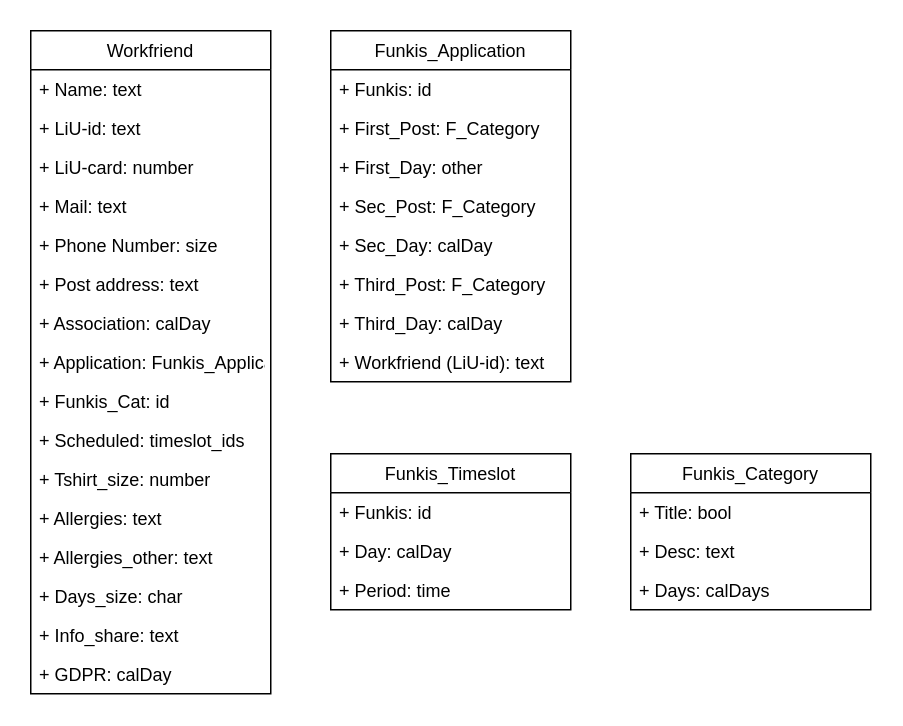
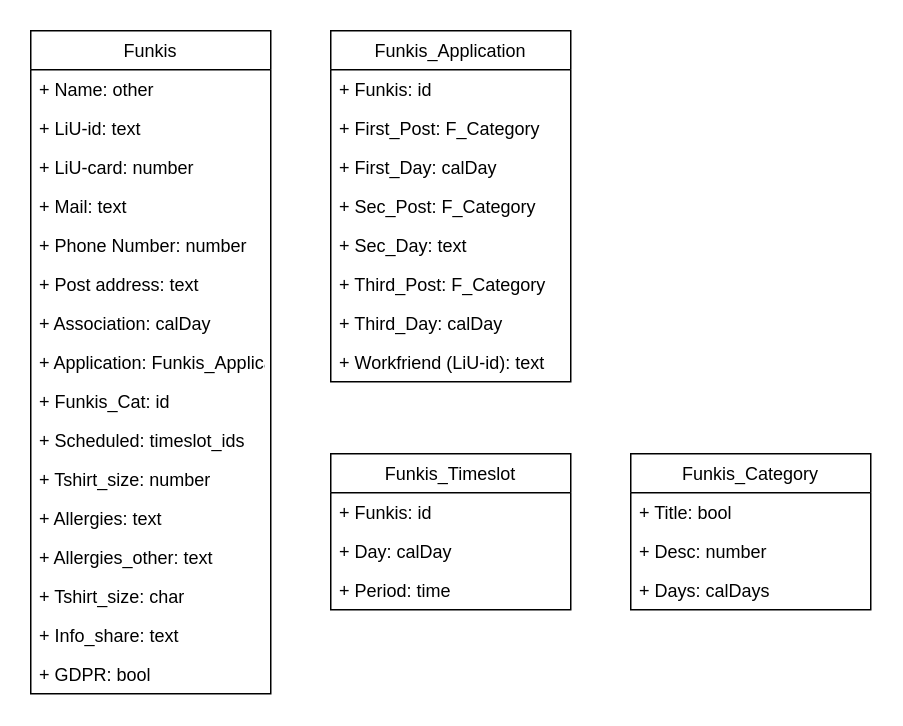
- <mxCell id="2" value="Workfriend" style="swimlane;fontStyle=0;childLayout=stackLayout;horizontal=1;startSize=26;fillColor=none;horizontalStack=0;resizeParent=1;resizeParentMax=0;resizeLast=0;collapsible=1;marginBottom=0;" parent="1" vertex="1"><mxGeometry x="20" y="20" width="160" height="442" as="geometry" /></mxCell>
+ <mxCell id="2" value="Funkis" style="swimlane;fontStyle=0;childLayout=stackLayout;horizontal=1;startSize=26;fillColor=none;horizontalStack=0;resizeParent=1;resizeParentMax=0;resizeLast=0;collapsible=1;marginBottom=0;" parent="1" vertex="1"><mxGeometry x="20" y="20" width="160" height="442" as="geometry" /></mxCell>
- <mxCell id="3" value="+ Name: text" style="text;strokeColor=none;fillColor=none;align=left;verticalAlign=top;spacingLeft=4;spacingRight=4;overflow=hidden;rotatable=0;points=[[0,0.5],[1,0.5]];portConstraint=eastwest;" parent="2" vertex="1"><mxGeometry y="26" width="160" height="26" as="geometry" /></mxCell>
+ <mxCell id="3" value="+ Name: other" style="text;strokeColor=none;fillColor=none;align=left;verticalAlign=top;spacingLeft=4;spacingRight=4;overflow=hidden;rotatable=0;points=[[0,0.5],[1,0.5]];portConstraint=eastwest;" parent="2" vertex="1"><mxGeometry y="26" width="160" height="26" as="geometry" /></mxCell>
- <mxCell id="22" value="+ First_Day: other" style="text;strokeColor=none;fillColor=none;align=left;verticalAlign=top;spacingLeft=4;spacingRight=4;overflow=hidden;rotatable=0;points=[[0,0.5],[1,0.5]];portConstraint=eastwest;" parent="19" vertex="1"><mxGeometry y="78" width="160" height="26" as="geometry" /></mxCell>
+ <mxCell id="22" value="+ First_Day: calDay" style="text;strokeColor=none;fillColor=none;align=left;verticalAlign=top;spacingLeft=4;spacingRight=4;overflow=hidden;rotatable=0;points=[[0,0.5],[1,0.5]];portConstraint=eastwest;" parent="19" vertex="1"><mxGeometry y="78" width="160" height="26" as="geometry" /></mxCell>
- <mxCell id="7" value="+ Phone Number: size" style="text;strokeColor=none;fillColor=none;align=left;verticalAlign=top;spacingLeft=4;spacingRight=4;overflow=hidden;rotatable=0;points=[[0,0.5],[1,0.5]];portConstraint=eastwest;" parent="2" vertex="1"><mxGeometry y="130" width="160" height="26" as="geometry" /></mxCell>
+ <mxCell id="7" value="+ Phone Number: number" style="text;strokeColor=none;fillColor=none;align=left;verticalAlign=top;spacingLeft=4;spacingRight=4;overflow=hidden;rotatable=0;points=[[0,0.5],[1,0.5]];portConstraint=eastwest;" parent="2" vertex="1"><mxGeometry y="130" width="160" height="26" as="geometry" /></mxCell>
- <mxCell id="24" value="+ Sec_Day: calDay&#10;" style="text;strokeColor=none;fillColor=none;align=left;verticalAlign=top;spacingLeft=4;spacingRight=4;overflow=hidden;rotatable=0;points=[[0,0.5],[1,0.5]];portConstraint=eastwest;" parent="19" vertex="1"><mxGeometry y="130" width="160" height="26" as="geometry" /></mxCell>
+ <mxCell id="24" value="+ Sec_Day: text&#10;" style="text;strokeColor=none;fillColor=none;align=left;verticalAlign=top;spacingLeft=4;spacingRight=4;overflow=hidden;rotatable=0;points=[[0,0.5],[1,0.5]];portConstraint=eastwest;" parent="19" vertex="1"><mxGeometry y="130" width="160" height="26" as="geometry" /></mxCell>
- <mxCell id="30" value="+ Desc: text" style="text;strokeColor=none;fillColor=none;align=left;verticalAlign=top;spacingLeft=4;spacingRight=4;overflow=hidden;rotatable=0;points=[[0,0.5],[1,0.5]];portConstraint=eastwest;" parent="28" vertex="1"><mxGeometry y="52" width="160" height="26" as="geometry" /></mxCell>
+ <mxCell id="30" value="+ Desc: number" style="text;strokeColor=none;fillColor=none;align=left;verticalAlign=top;spacingLeft=4;spacingRight=4;overflow=hidden;rotatable=0;points=[[0,0.5],[1,0.5]];portConstraint=eastwest;" parent="28" vertex="1"><mxGeometry y="52" width="160" height="26" as="geometry" /></mxCell>
- <mxCell id="16" value="+ Days_size: char" style="text;strokeColor=none;fillColor=none;align=left;verticalAlign=top;spacingLeft=4;spacingRight=4;overflow=hidden;rotatable=0;points=[[0,0.5],[1,0.5]];portConstraint=eastwest;" parent="2" vertex="1"><mxGeometry y="364" width="160" height="26" as="geometry" /></mxCell>
+ <mxCell id="16" value="+ Tshirt_size: char" style="text;strokeColor=none;fillColor=none;align=left;verticalAlign=top;spacingLeft=4;spacingRight=4;overflow=hidden;rotatable=0;points=[[0,0.5],[1,0.5]];portConstraint=eastwest;" parent="2" vertex="1"><mxGeometry y="364" width="160" height="26" as="geometry" /></mxCell>
- <mxCell id="18" value="+ GDPR: calDay" style="text;strokeColor=none;fillColor=none;align=left;verticalAlign=top;spacingLeft=4;spacingRight=4;overflow=hidden;rotatable=0;points=[[0,0.5],[1,0.5]];portConstraint=eastwest;" parent="2" vertex="1"><mxGeometry y="416" width="160" height="26" as="geometry" /></mxCell>
+ <mxCell id="18" value="+ GDPR: bool" style="text;strokeColor=none;fillColor=none;align=left;verticalAlign=top;spacingLeft=4;spacingRight=4;overflow=hidden;rotatable=0;points=[[0,0.5],[1,0.5]];portConstraint=eastwest;" parent="2" vertex="1"><mxGeometry y="416" width="160" height="26" as="geometry" /></mxCell>
